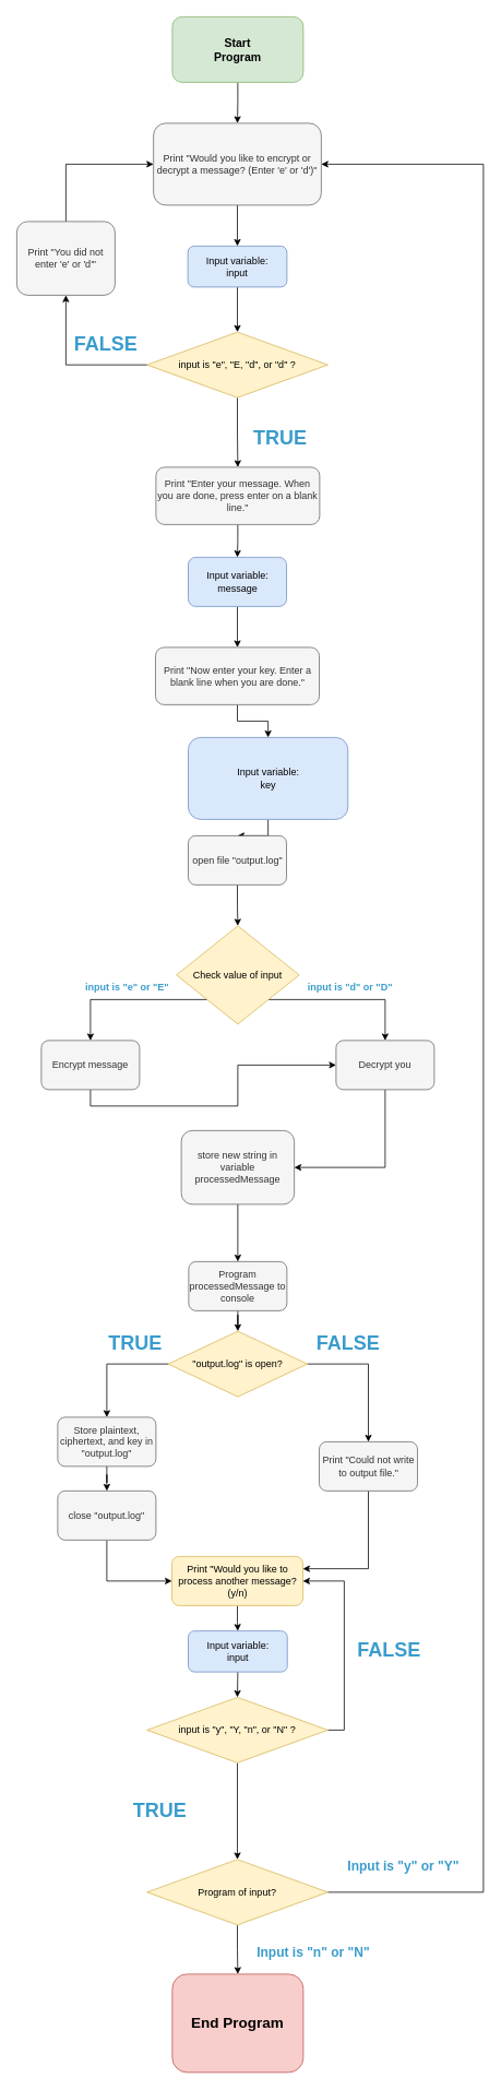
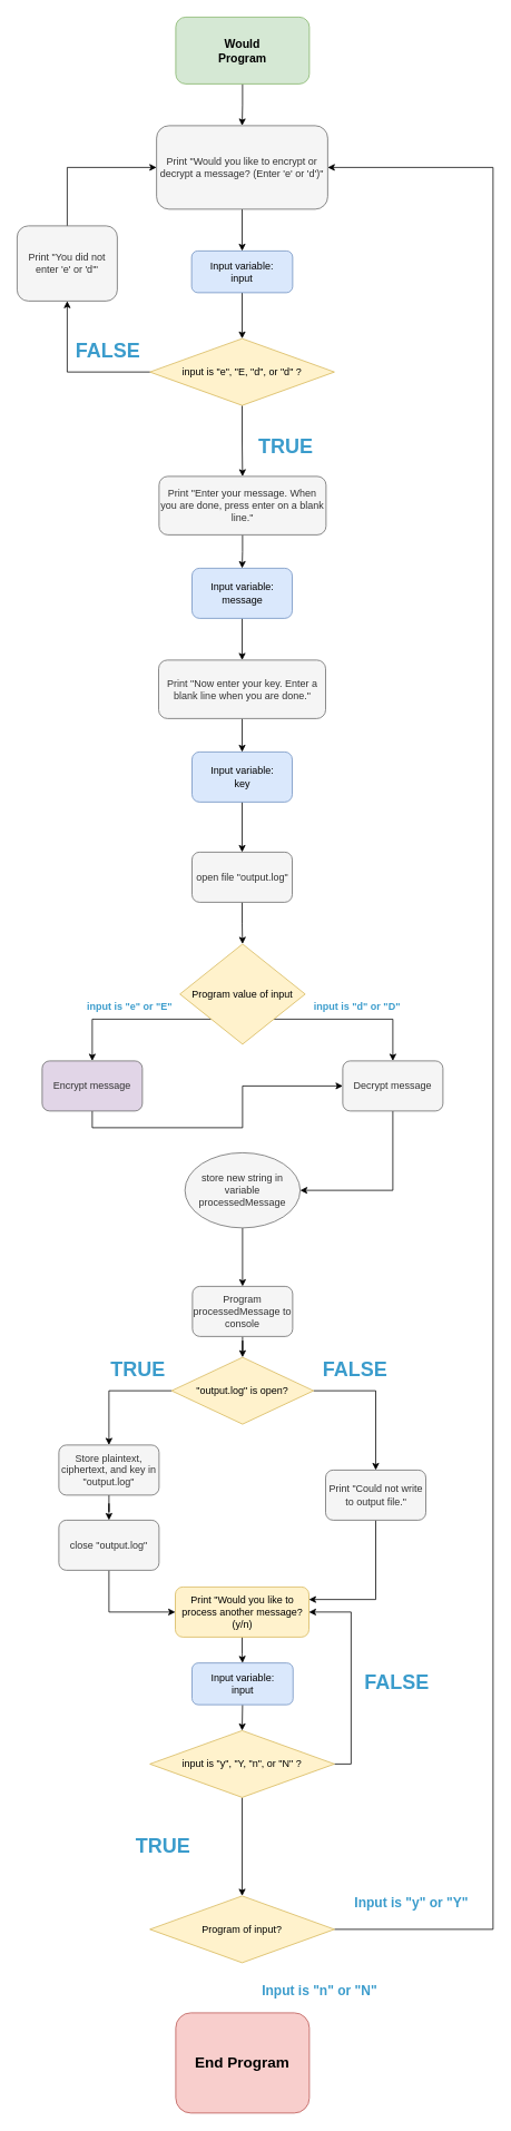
- <mxCell id="3" value="&lt;b&gt;&lt;font style=&quot;font-size: 14px&quot;&gt;Start&lt;br&gt;Program&lt;/font&gt;&lt;/b&gt;" style="rounded=1;whiteSpace=wrap;html=1;fillColor=#d5e8d4;strokeColor=#82b366;" vertex="1" parent="1"><mxGeometry x="210" y="20" width="160" height="80" as="geometry" /></mxCell>
+ <mxCell id="3" value="&lt;b&gt;&lt;font style=&quot;font-size: 14px&quot;&gt;Would&lt;br&gt;Program&lt;/font&gt;&lt;/b&gt;" style="rounded=1;whiteSpace=wrap;html=1;fillColor=#d5e8d4;strokeColor=#82b366;" vertex="1" parent="1"><mxGeometry x="210" y="20" width="160" height="80" as="geometry" /></mxCell>
- <mxCell id="20" value="Input variable:&lt;br&gt;key" style="rounded=1;whiteSpace=wrap;html=1;fillColor=#dae8fc;strokeColor=#6c8ebf;" vertex="1" parent="1"><mxGeometry x="229.5" y="900" width="195" height="100" as="geometry" /></mxCell>
+ <mxCell id="20" value="Input variable:&lt;br&gt;key" style="rounded=1;whiteSpace=wrap;html=1;fillColor=#dae8fc;strokeColor=#6c8ebf;" vertex="1" parent="1"><mxGeometry x="229.5" y="900" width="120" height="60" as="geometry" /></mxCell>
- <mxCell id="27" value="Check value of input" style="rhombus;whiteSpace=wrap;html=1;fillColor=#fff2cc;strokeColor=#d6b656;" vertex="1" parent="1"><mxGeometry x="215" y="1130" width="150" height="120" as="geometry" /></mxCell>
+ <mxCell id="27" value="Program value of input" style="rhombus;whiteSpace=wrap;html=1;fillColor=#fff2cc;strokeColor=#d6b656;" vertex="1" parent="1"><mxGeometry x="215" y="1130" width="150" height="120" as="geometry" /></mxCell>
- <mxCell id="29" value="Encrypt message" style="rounded=1;whiteSpace=wrap;html=1;fillColor=#f5f5f5;strokeColor=#666666;fontColor=#333333;" vertex="1" parent="1"><mxGeometry x="50" y="1270" width="120" height="60" as="geometry" /></mxCell>
+ <mxCell id="29" value="Encrypt message" style="rounded=1;whiteSpace=wrap;html=1;fillColor=#e1d5e7;strokeColor=#666666;fontColor=#333333;" vertex="1" parent="1"><mxGeometry x="50" y="1270" width="120" height="60" as="geometry" /></mxCell>
- <mxCell id="31" value="Decrypt you" style="rounded=1;whiteSpace=wrap;html=1;fillColor=#f5f5f5;strokeColor=#666666;fontColor=#333333;" vertex="1" parent="1"><mxGeometry x="410" y="1270" width="120" height="60" as="geometry" /></mxCell>
+ <mxCell id="31" value="Decrypt message" style="rounded=1;whiteSpace=wrap;html=1;fillColor=#f5f5f5;strokeColor=#666666;fontColor=#333333;" vertex="1" parent="1"><mxGeometry x="410" y="1270" width="120" height="60" as="geometry" /></mxCell>
- <mxCell id="35" value="store new string in variable processedMessage" style="rounded=1;whiteSpace=wrap;html=1;fillColor=#f5f5f5;strokeColor=#666666;fontColor=#333333;" vertex="1" parent="1"><mxGeometry x="221" y="1380" width="138" height="90" as="geometry" /></mxCell>
+ <mxCell id="35" value="store new string in variable processedMessage" style="ellipse;whiteSpace=wrap;html=1;fillColor=#f5f5f5;strokeColor=#666666;fontColor=#333333;" vertex="1" parent="1"><mxGeometry x="221" y="1380" width="138" height="90" as="geometry" /></mxCell>
- <mxCell id="58" style="edgeStyle=orthogonalEdgeStyle;rounded=0;orthogonalLoop=1;jettySize=auto;html=1;exitX=0.5;exitY=1;exitDx=0;exitDy=0;entryX=0.5;entryY=0;entryDx=0;entryDy=0;" edge="1" parent="1" source="60" target="61"><mxGeometry relative="1" as="geometry" /></mxCell>
